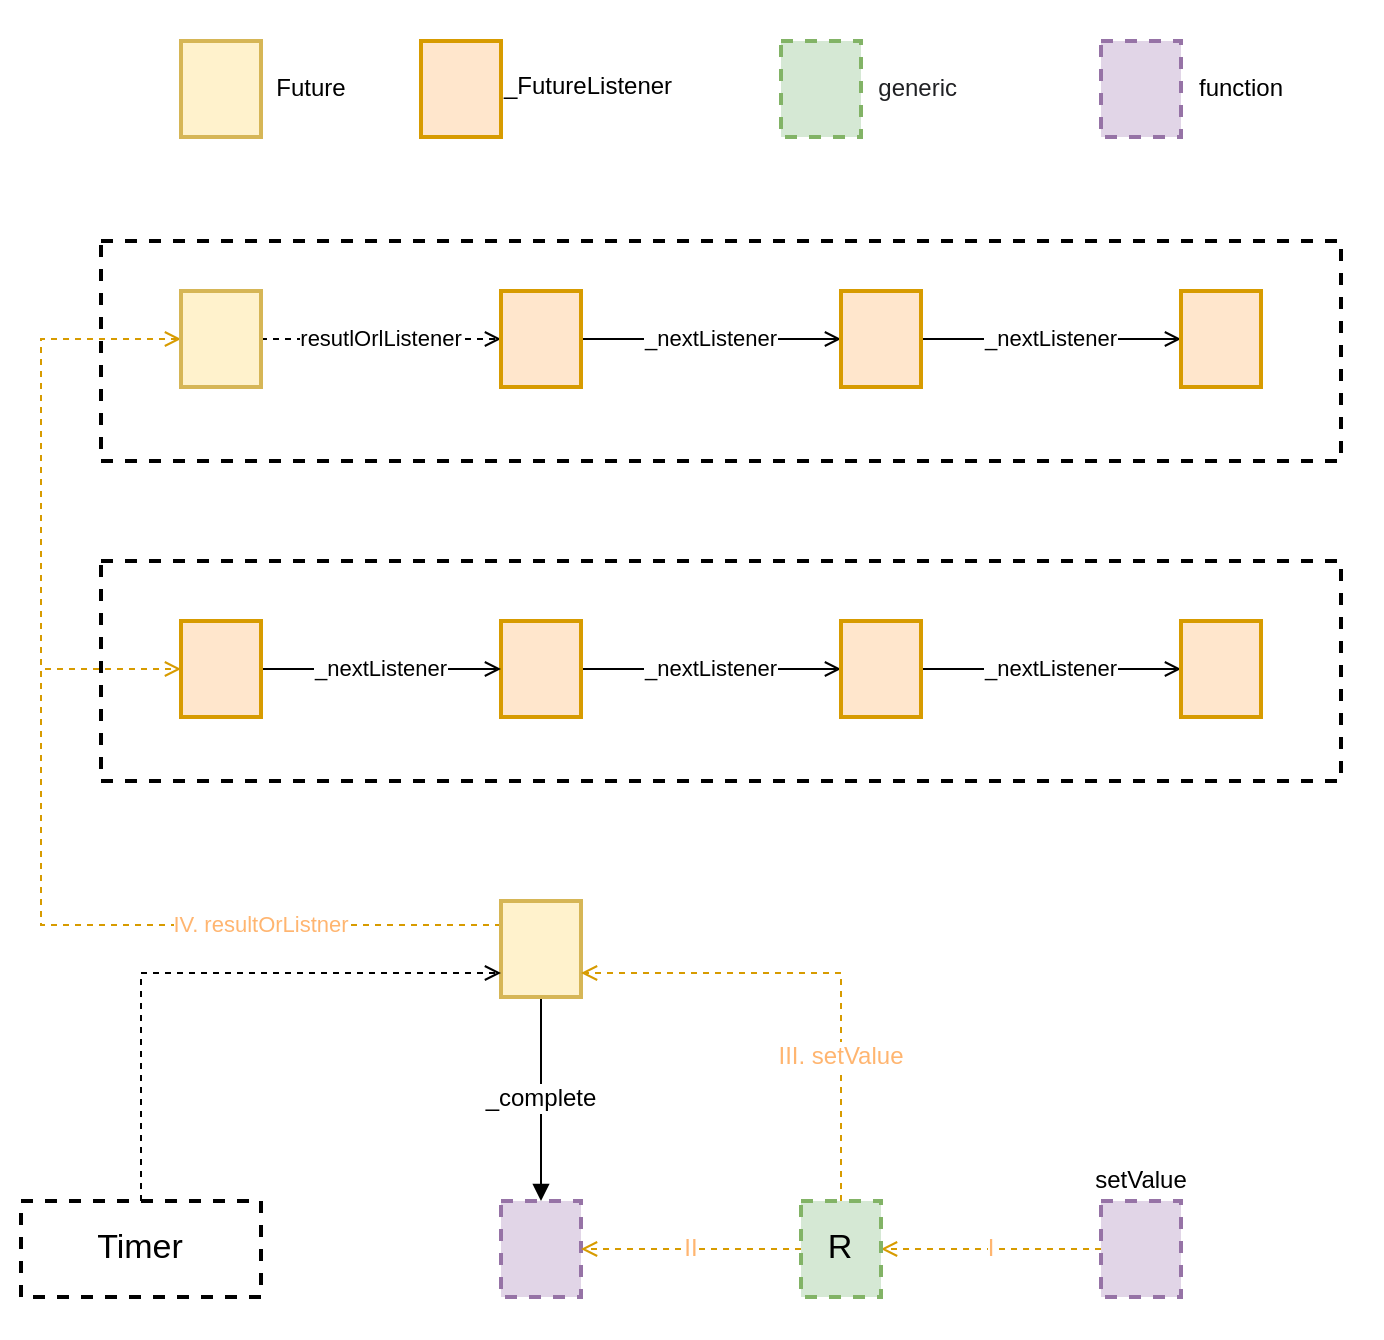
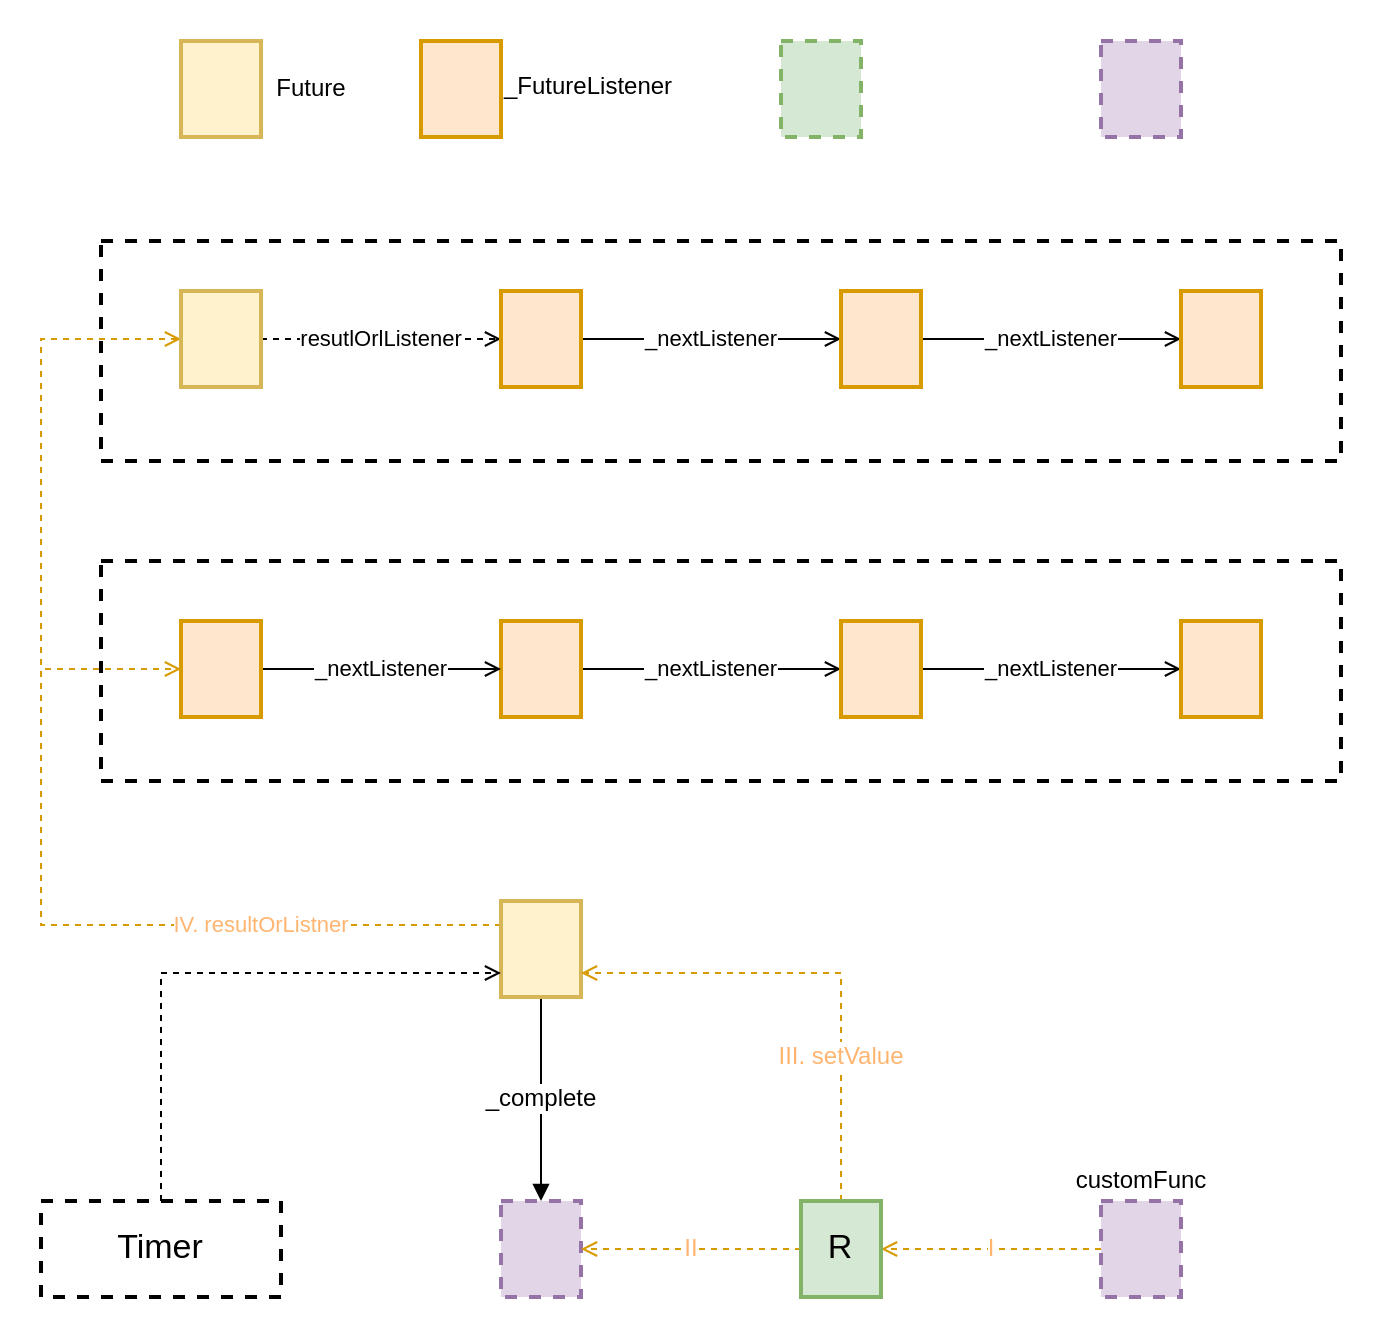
- <mxCell id="24" value="&lt;span style=&quot;color: rgb(32, 33, 36); font-family: arial, sans-serif; font-size: 12px; text-align: left; background-color: rgb(255, 255, 255);&quot;&gt;generic&amp;nbsp;&lt;/span&gt;" style="text;html=1;align=center;verticalAlign=middle;resizable=0;points=[];autosize=1;strokeColor=none;fontSize=12;" vertex="1" parent="1"><mxGeometry x="430" y="34" width="60" height="20" as="geometry" /></mxCell>
- <mxCell id="28" value="function" style="text;html=1;align=center;verticalAlign=middle;resizable=0;points=[];autosize=1;strokeColor=none;fontSize=12;fontColor=#000000;" vertex="1" parent="1"><mxGeometry x="590" y="34" width="60" height="20" as="geometry" /></mxCell>
- <mxCell id="29" value="setValue" style="text;html=1;align=center;verticalAlign=middle;resizable=0;points=[];autosize=1;strokeColor=none;fontSize=12;fontColor=#000000;" vertex="1" parent="1"><mxGeometry x="530" y="580" width="80" height="20" as="geometry" /></mxCell>
+ <mxCell id="29" value="customFunc" style="text;html=1;align=center;verticalAlign=middle;resizable=0;points=[];autosize=1;strokeColor=none;fontSize=12;fontColor=#000000;" vertex="1" parent="1"><mxGeometry x="530" y="580" width="80" height="20" as="geometry" /></mxCell>
- <mxCell id="16" value="Timer" style="rounded=0;whiteSpace=wrap;html=1;fontSize=17;strokeWidth=2;dashed=1;" vertex="1" parent="1"><mxGeometry x="10" y="600" width="120" height="48" as="geometry" /></mxCell>
+ <mxCell id="16" value="Timer" style="rounded=0;whiteSpace=wrap;html=1;fontSize=17;strokeWidth=2;dashed=1;" vertex="1" parent="1"><mxGeometry x="20" y="600" width="120" height="48" as="geometry" /></mxCell>
- <mxCell id="22" value="R" style="rounded=0;whiteSpace=wrap;html=1;fontSize=17;strokeWidth=2;dashed=1;fillColor=#d5e8d4;strokeColor=#82b366;" vertex="1" parent="1"><mxGeometry x="400" y="600" width="40" height="48" as="geometry" /></mxCell>
+ <mxCell id="22" value="R" style="rounded=0;whiteSpace=wrap;html=1;fontSize=17;strokeWidth=2;dashed=0;fillColor=#d5e8d4;strokeColor=#82b366;" vertex="1" parent="1"><mxGeometry x="400" y="600" width="40" height="48" as="geometry" /></mxCell>
